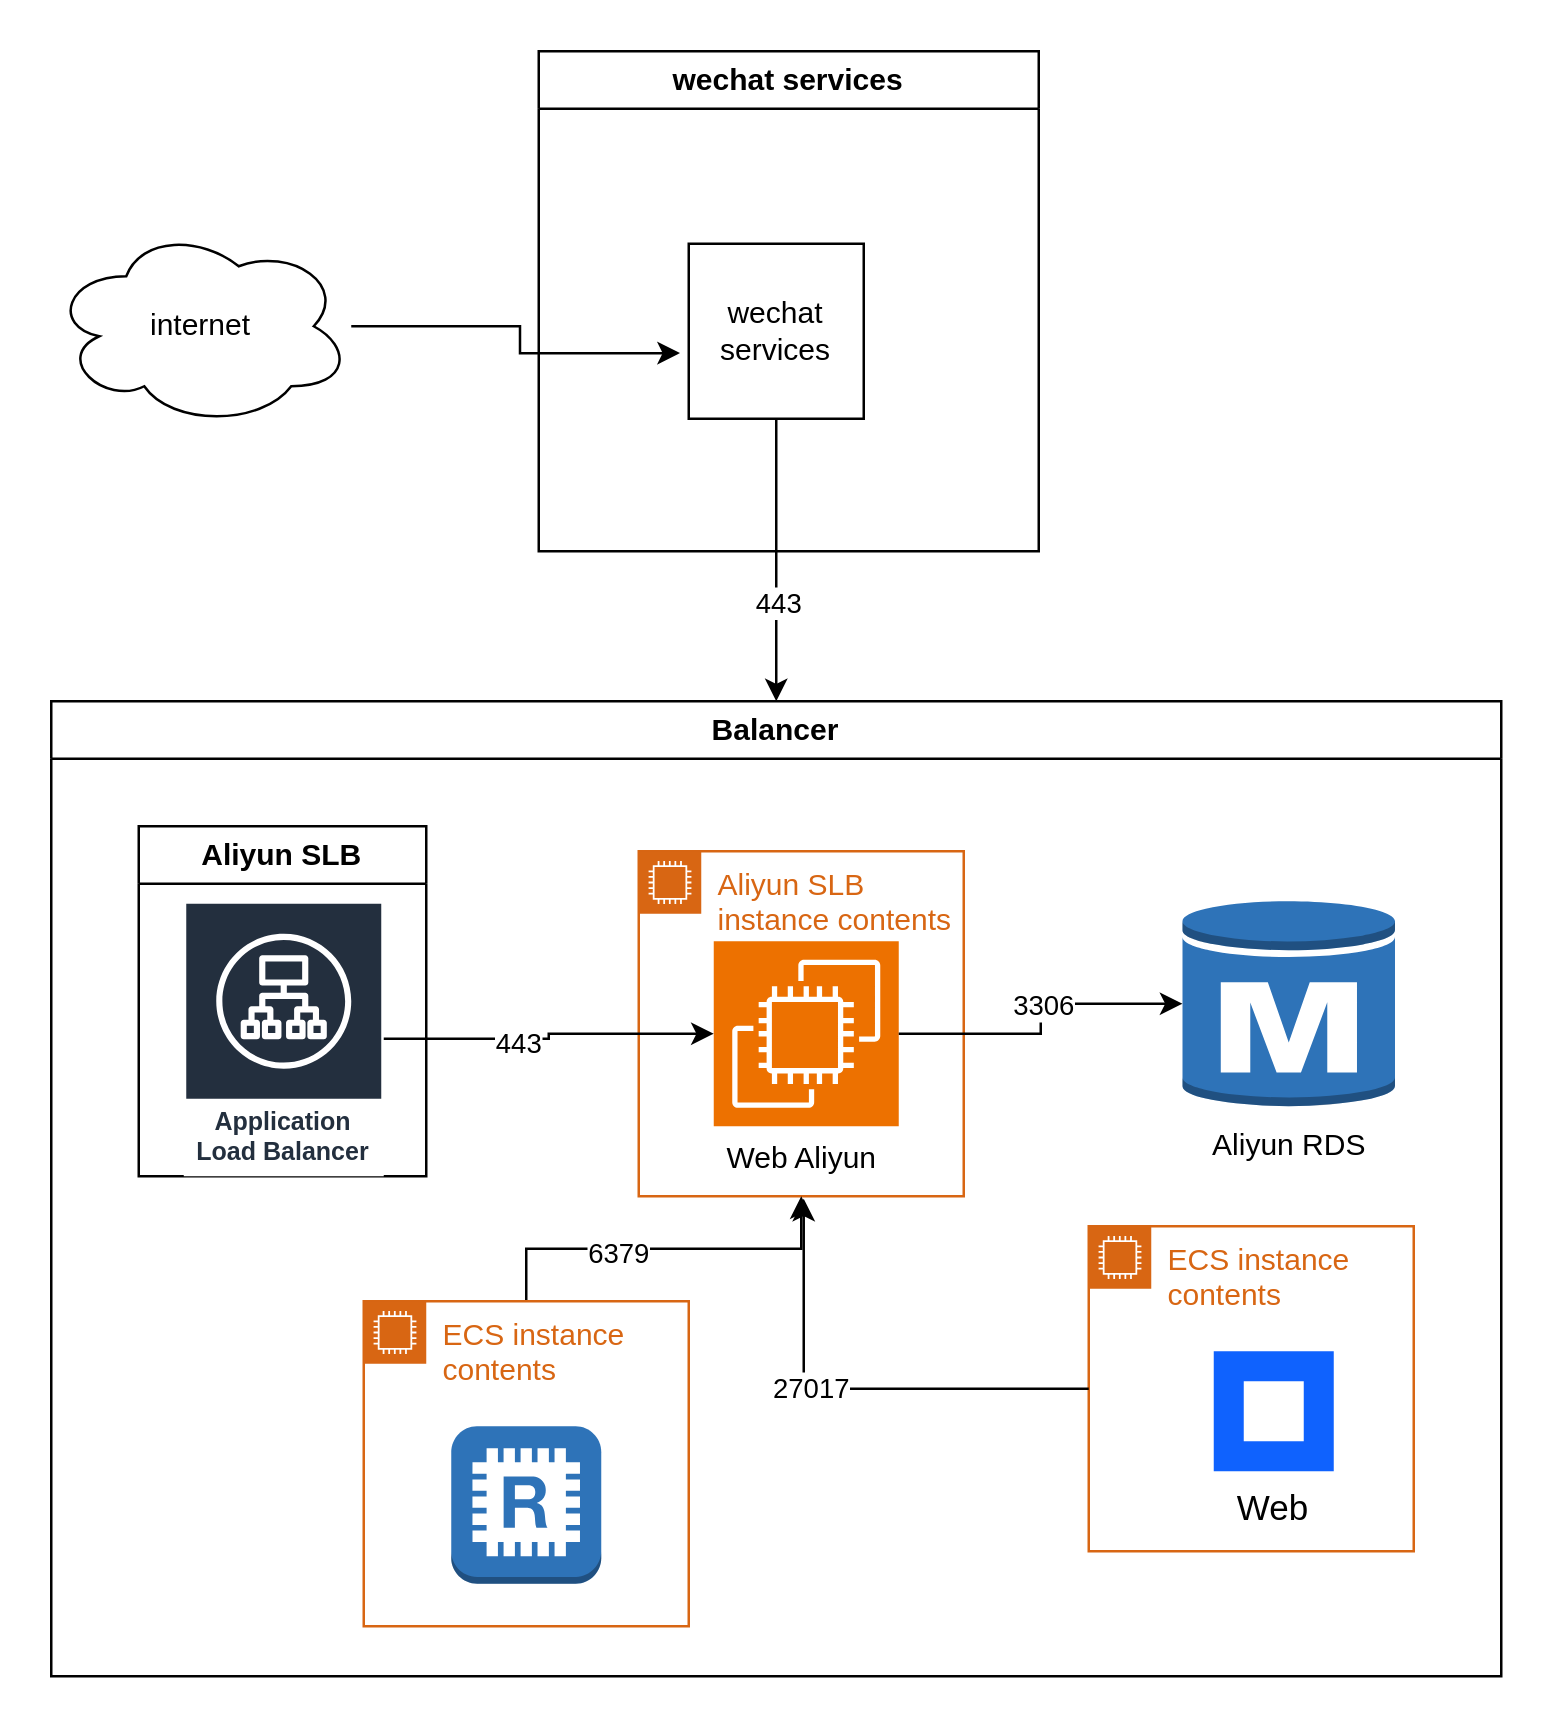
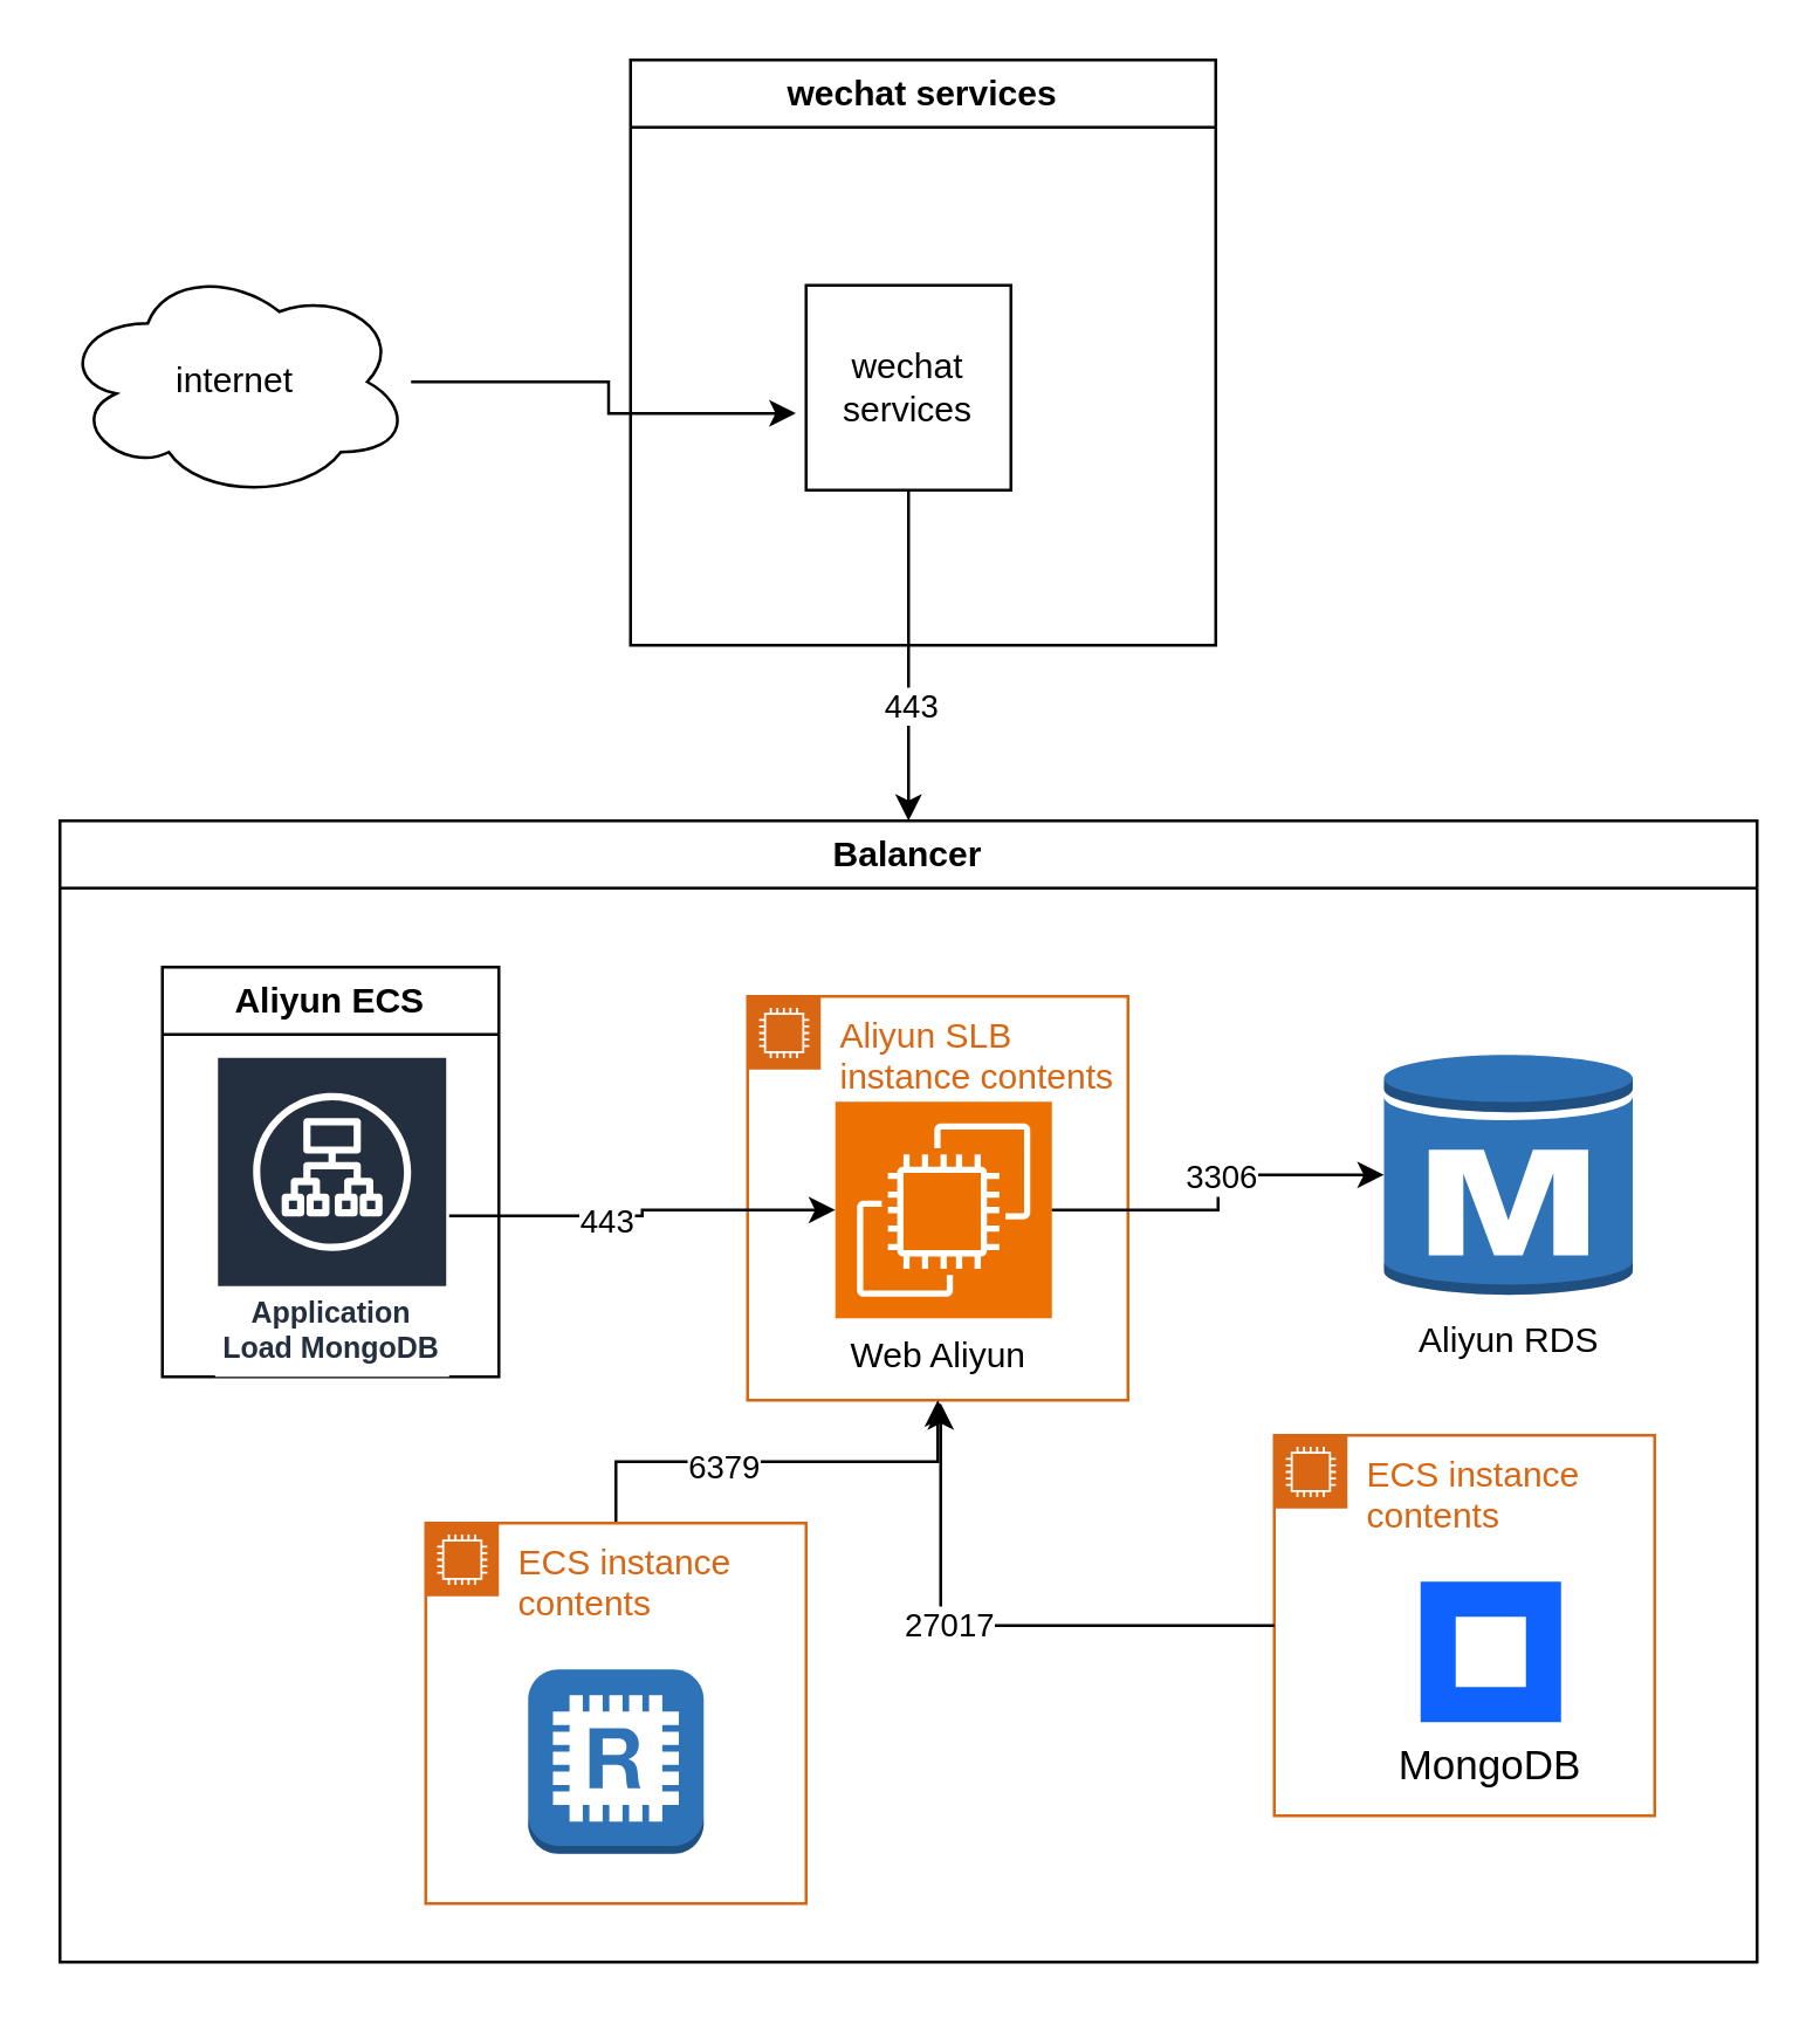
- <mxCell id="7" value="Aliyun SLB" style="swimlane;whiteSpace=wrap;html=1;" vertex="1" parent="6"><mxGeometry x="35" y="50" width="115" height="140" as="geometry" /></mxCell>
+ <mxCell id="7" value="Aliyun ECS" style="swimlane;whiteSpace=wrap;html=1;" vertex="1" parent="6"><mxGeometry x="35" y="50" width="115" height="140" as="geometry" /></mxCell>
- <mxCell id="8" value="Application Load Balancer" style="sketch=0;outlineConnect=0;fontColor=#232F3E;gradientColor=none;strokeColor=#ffffff;fillColor=#232F3E;dashed=0;verticalLabelPosition=middle;verticalAlign=bottom;align=center;html=1;whiteSpace=wrap;fontSize=10;fontStyle=1;spacing=3;shape=mxgraph.aws4.productIcon;prIcon=mxgraph.aws4.application_load_balancer;" vertex="1" parent="7"><mxGeometry x="18" y="30" width="80" height="110" as="geometry" /></mxCell>
+ <mxCell id="8" value="Application Load MongoDB" style="sketch=0;outlineConnect=0;fontColor=#232F3E;gradientColor=none;strokeColor=#ffffff;fillColor=#232F3E;dashed=0;verticalLabelPosition=middle;verticalAlign=bottom;align=center;html=1;whiteSpace=wrap;fontSize=10;fontStyle=1;spacing=3;shape=mxgraph.aws4.productIcon;prIcon=mxgraph.aws4.application_load_balancer;" vertex="1" parent="7"><mxGeometry x="18" y="30" width="80" height="110" as="geometry" /></mxCell>
- <mxCell id="22" value="Web" style="shape=rect;fillColor=#0F62FE;aspect=fixed;resizable=0;labelPosition=center;verticalLabelPosition=bottom;align=center;verticalAlign=top;strokeColor=none;fontSize=14;" vertex="1" parent="21"><mxGeometry x="50" y="50" width="48" height="48" as="geometry" /></mxCell>
+ <mxCell id="22" value="MongoDB" style="shape=rect;fillColor=#0F62FE;aspect=fixed;resizable=0;labelPosition=center;verticalLabelPosition=bottom;align=center;verticalAlign=top;strokeColor=none;fontSize=14;" vertex="1" parent="21"><mxGeometry x="50" y="50" width="48" height="48" as="geometry" /></mxCell>
